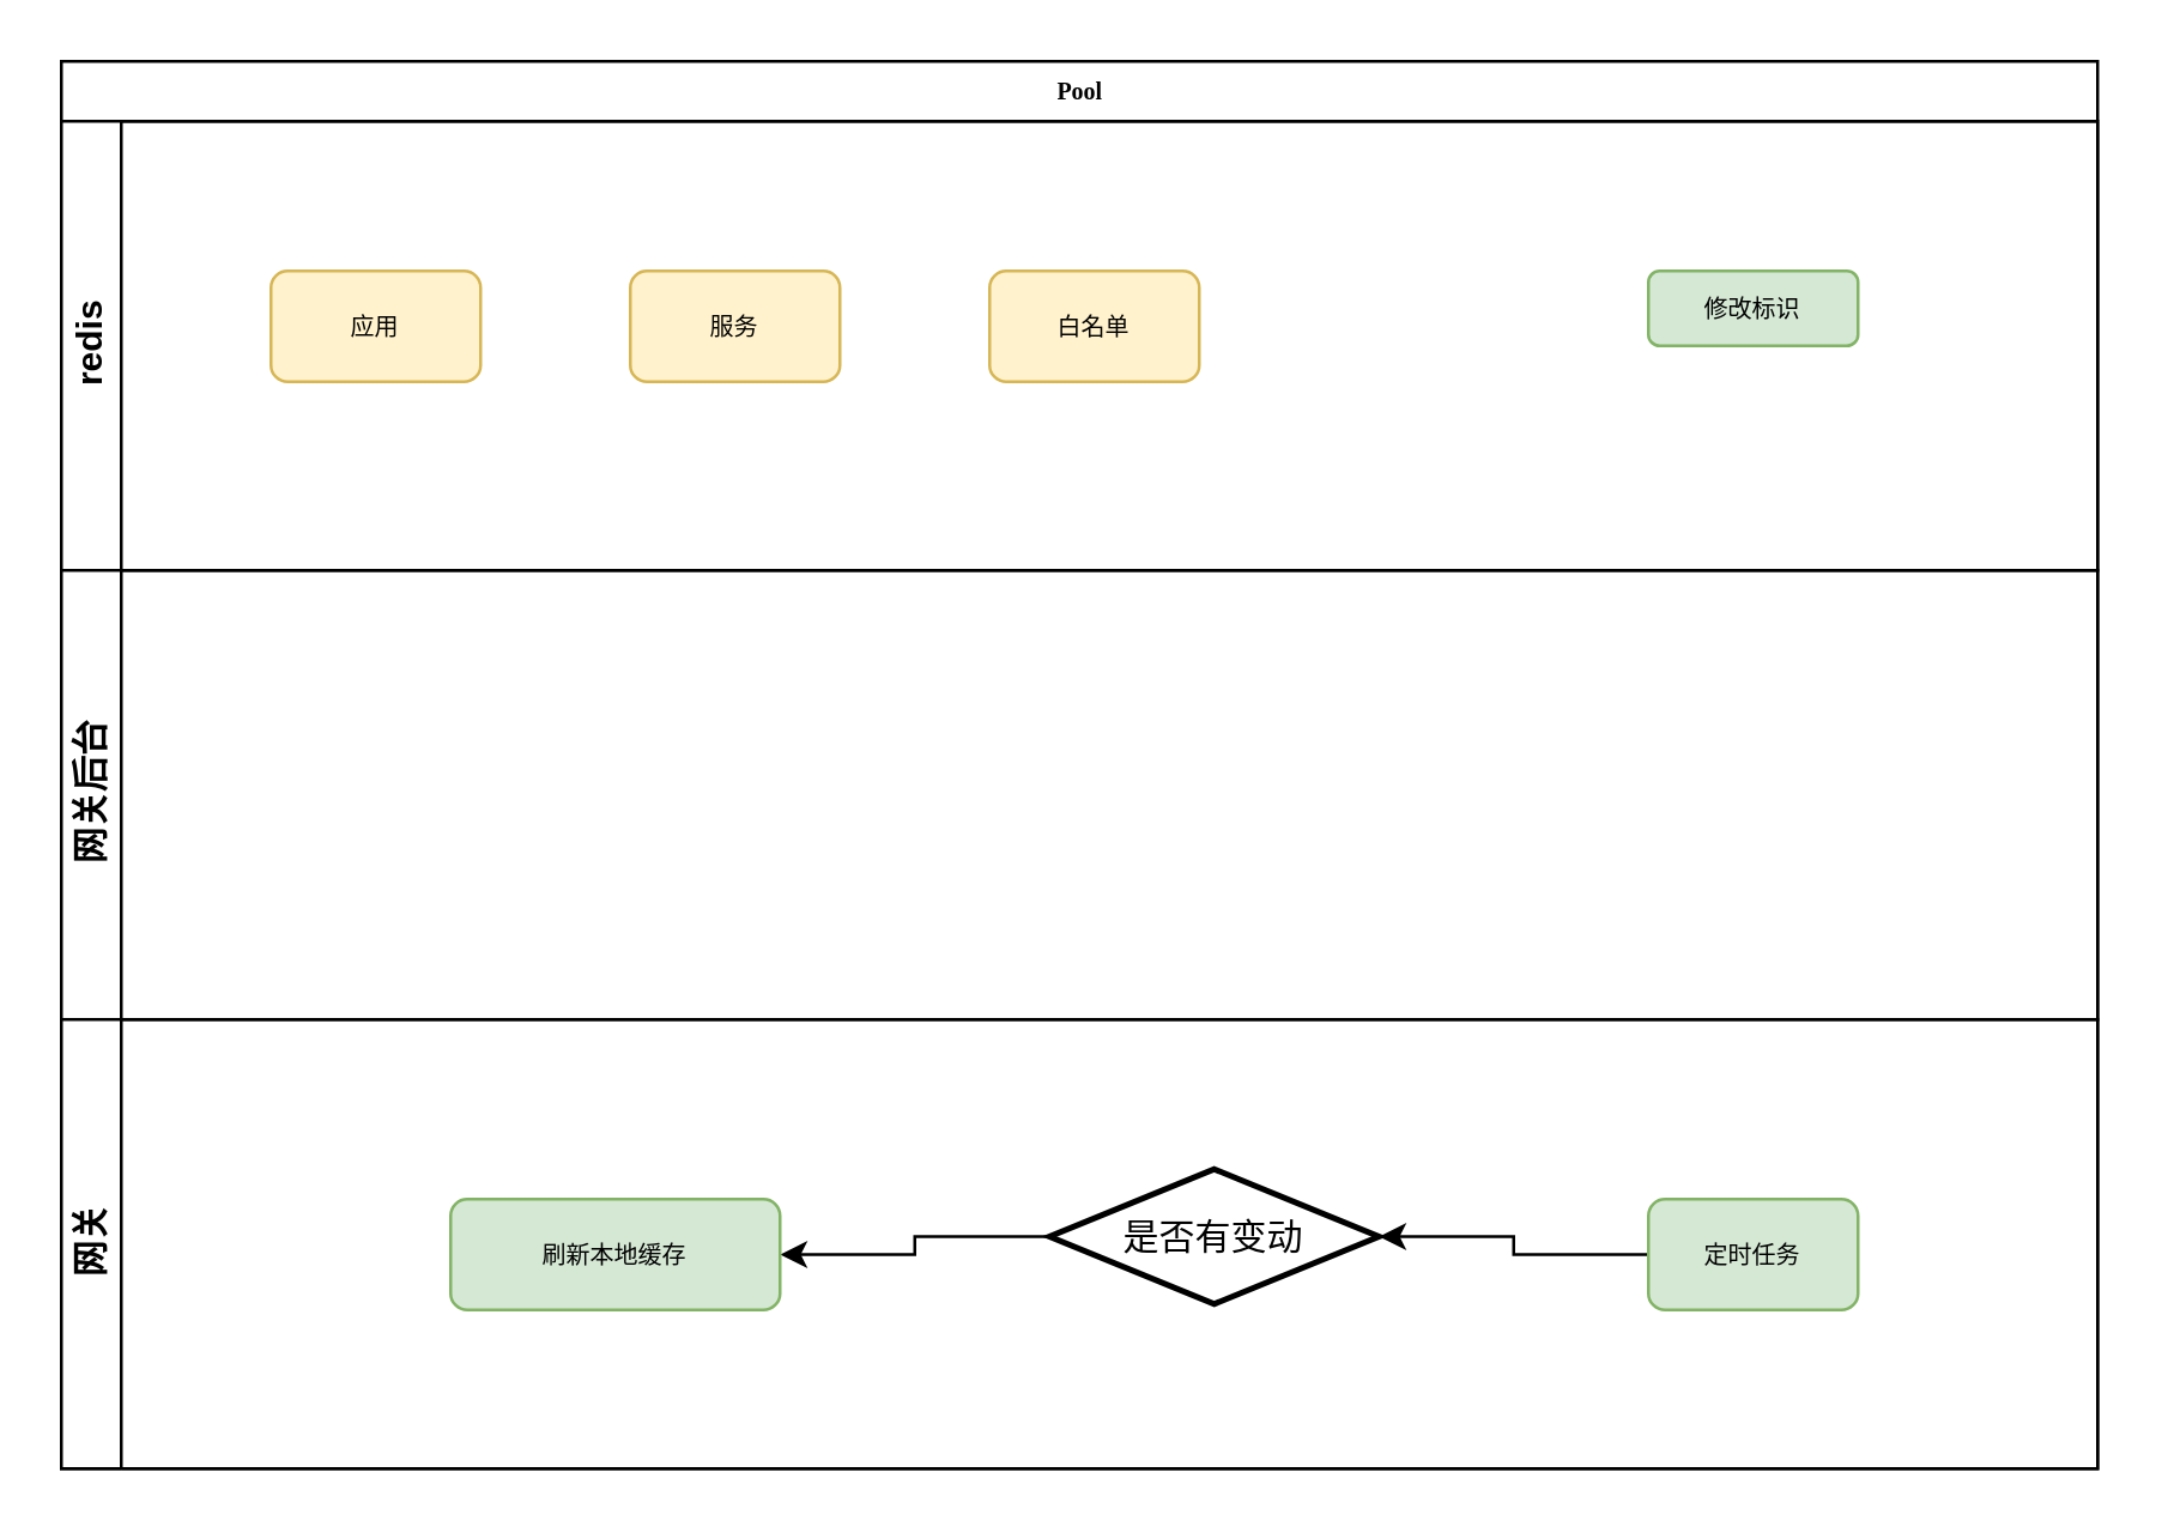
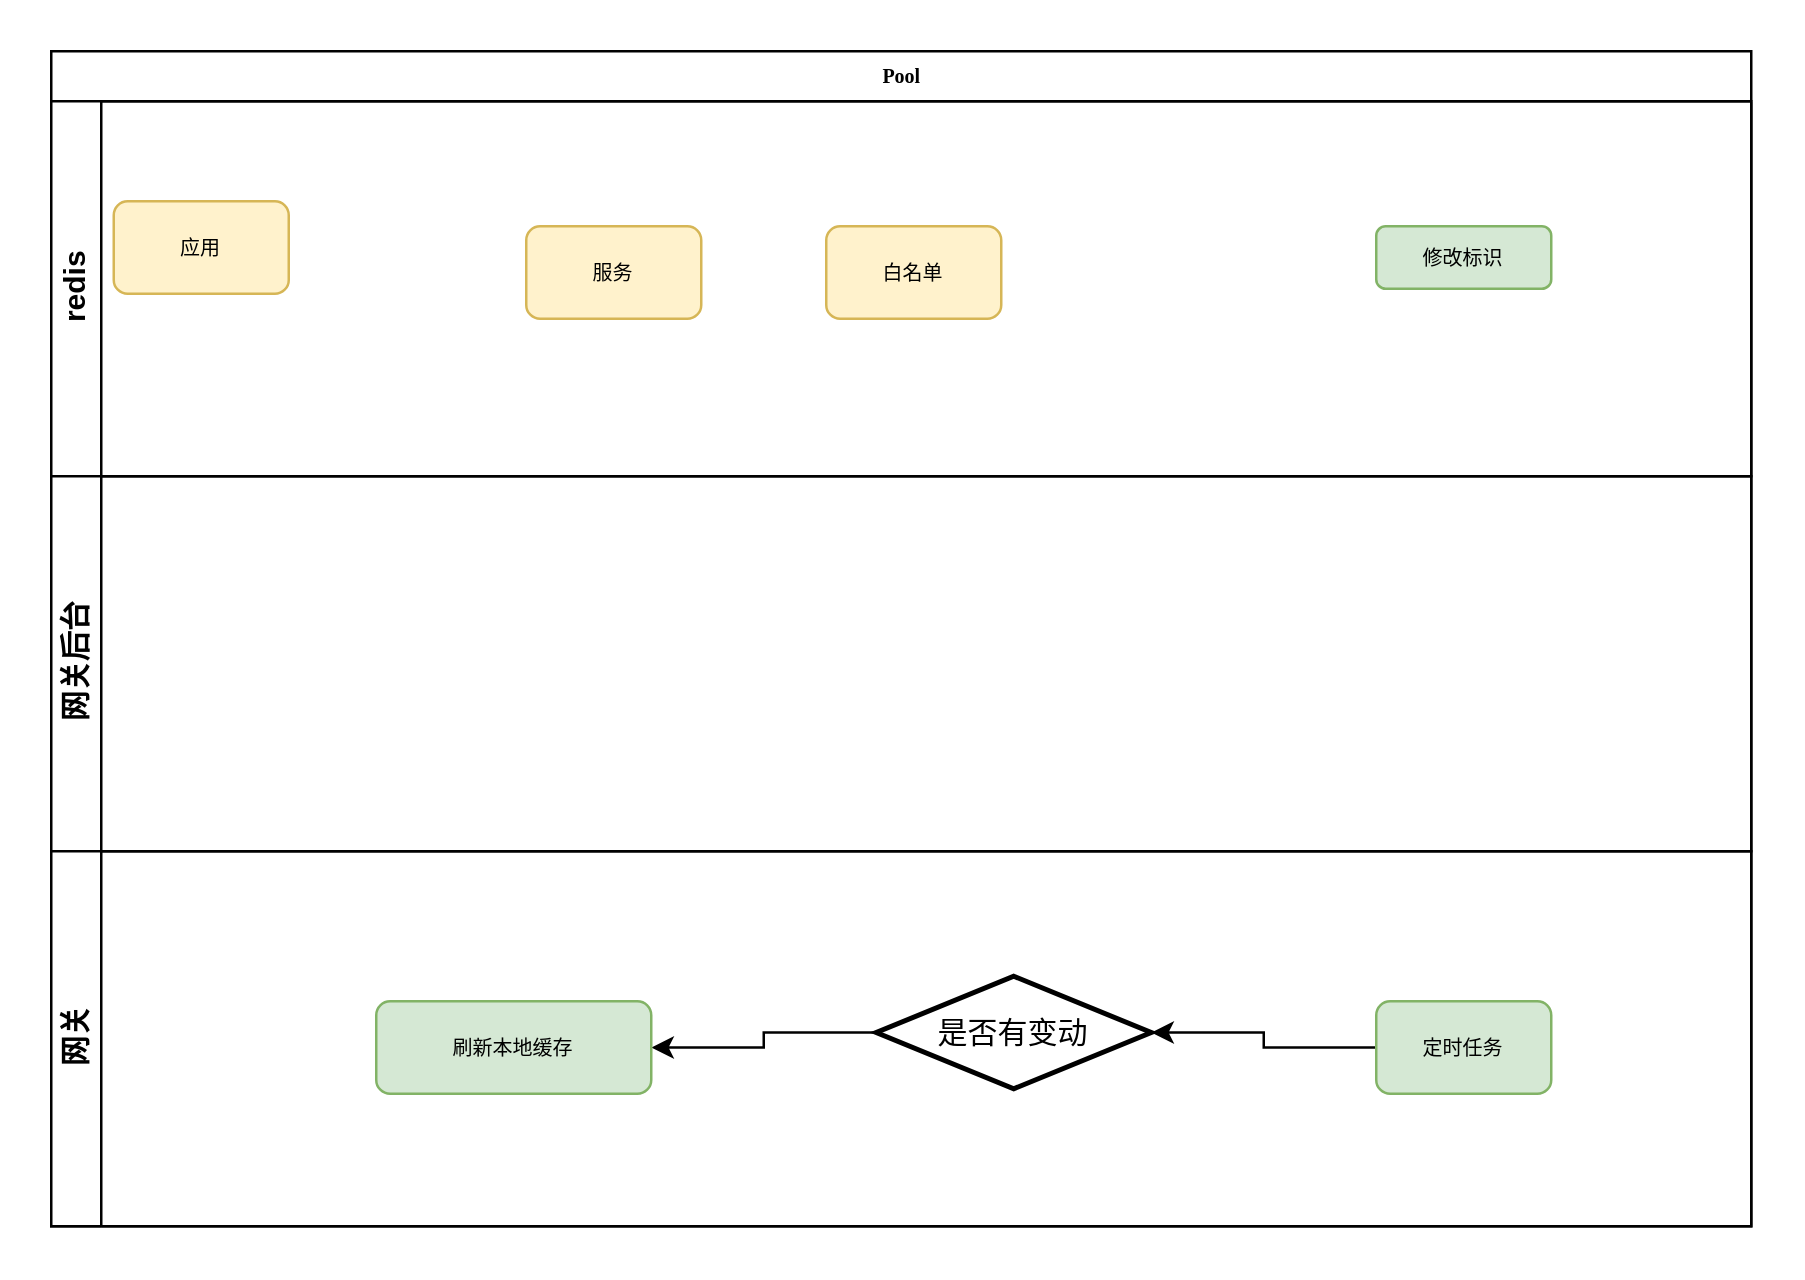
- <mxCell id="5" value="应用" style="rounded=1;whiteSpace=wrap;html=1;shadow=0;labelBackgroundColor=none;strokeWidth=1;fontFamily=Verdana;fontSize=8;align=center;fillColor=#fff2cc;strokeColor=#d6b656;" parent="3" vertex="1"><mxGeometry x="70" y="50" width="70" height="37" as="geometry" /></mxCell>
+ <mxCell id="5" value="应用" style="rounded=1;whiteSpace=wrap;html=1;shadow=0;labelBackgroundColor=none;strokeWidth=1;fontFamily=Verdana;fontSize=8;align=center;fillColor=#fff2cc;strokeColor=#d6b656;" parent="3" vertex="1"><mxGeometry x="25" y="40" width="70" height="37" as="geometry" /></mxCell>
